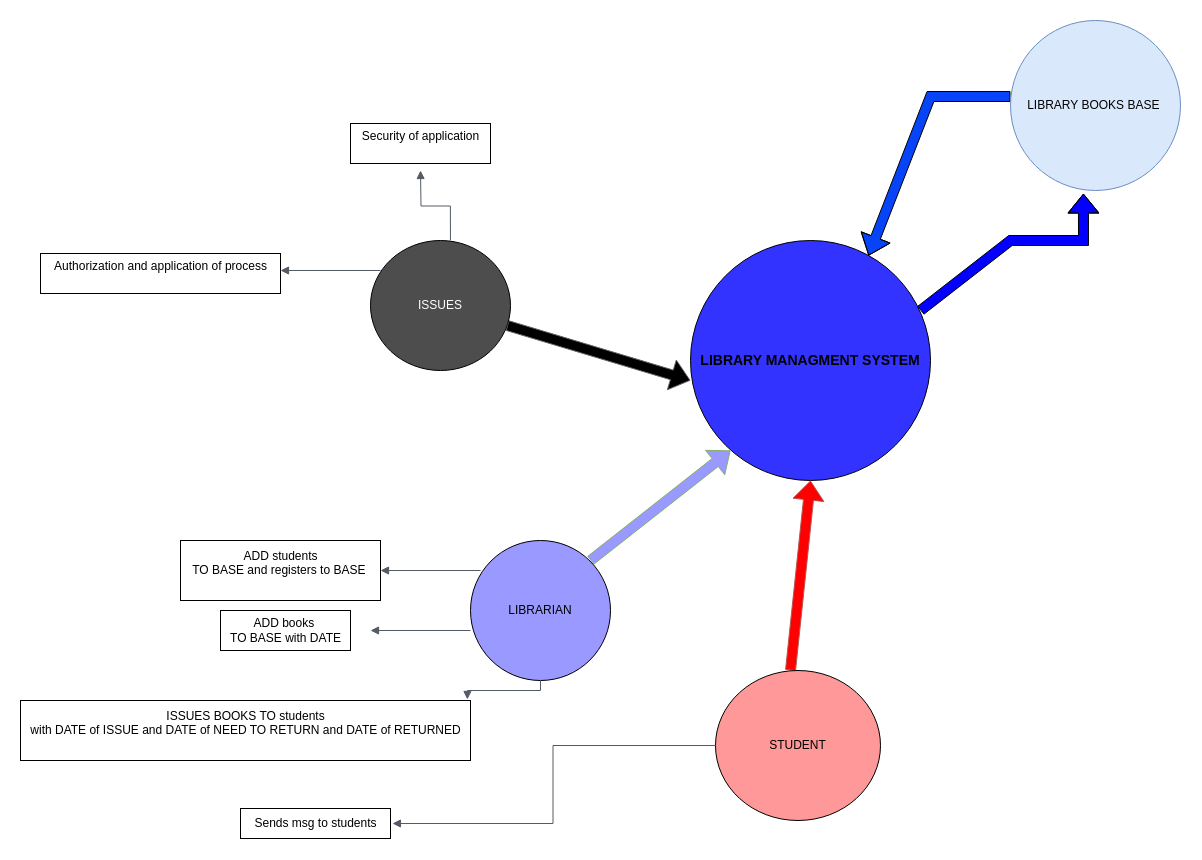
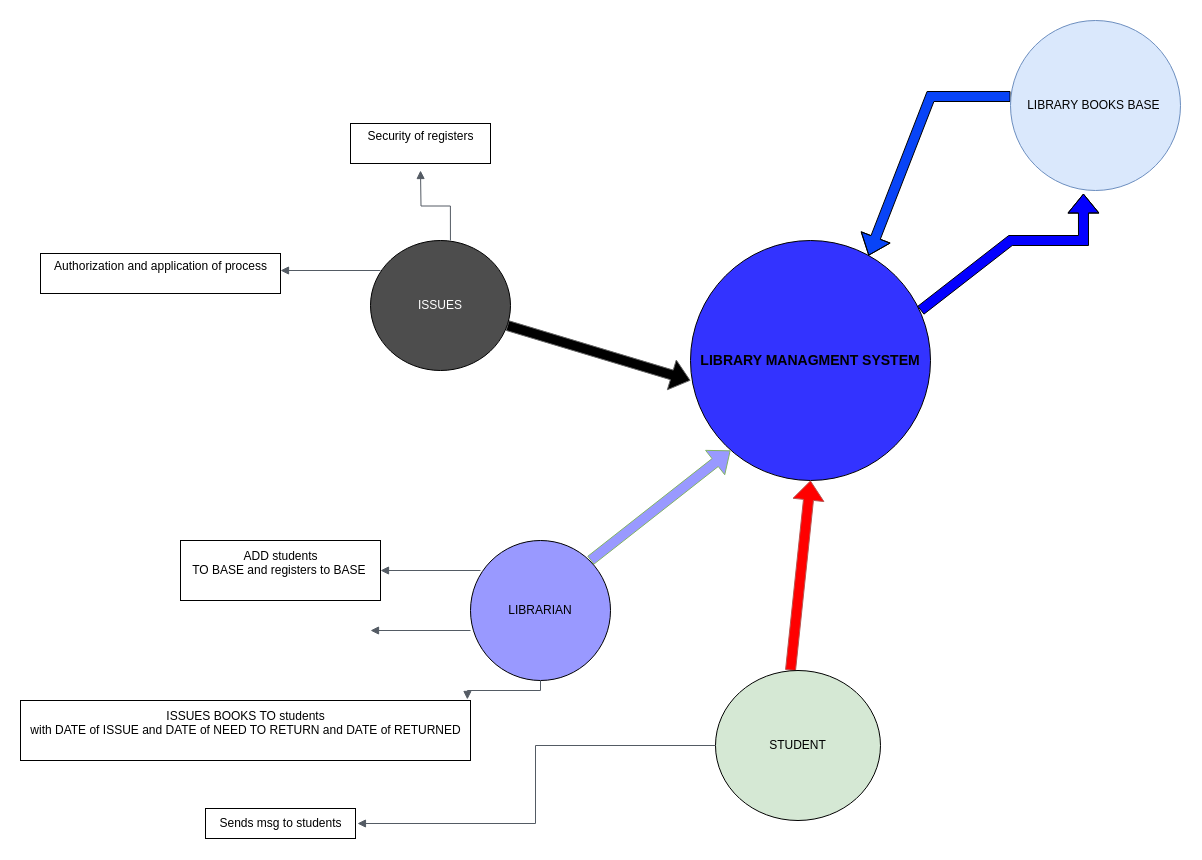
- <mxCell id="13" value="Security of application&lt;div&gt;&lt;br&gt;&lt;/div&gt;" style="text;html=1;align=center;verticalAlign=middle;resizable=0;points=[];autosize=1;strokeColor=default;fillColor=none;" vertex="1" parent="1"><mxGeometry y="123" width="140" height="40" as="geometry" x="350" /></mxCell>
+ <mxCell id="13" value="Security of registers&lt;div&gt;&lt;br&gt;&lt;/div&gt;" style="text;html=1;align=center;verticalAlign=middle;resizable=0;points=[];autosize=1;strokeColor=default;fillColor=none;" vertex="1" parent="1"><mxGeometry y="123" width="140" height="40" as="geometry" x="350" /></mxCell>
- <mxCell id="19" value="ADD books&amp;nbsp;&lt;div&gt;TO BASE with DATE&lt;/div&gt;" style="text;html=1;align=center;verticalAlign=middle;resizable=0;points=[];autosize=1;strokeColor=default;fillColor=none;" vertex="1" parent="1"><mxGeometry x="220" y="610" width="130" height="40" as="geometry" /></mxCell>
- <mxCell id="10" value="STUDENT" style="ellipse;whiteSpace=wrap;html=1;fillColor=#FF9999;" vertex="1" parent="1"><mxGeometry x="715" y="670" width="165" height="150" as="geometry" /></mxCell>
+ <mxCell id="10" value="STUDENT" style="ellipse;whiteSpace=wrap;html=1;fillColor=#d5e8d4;" vertex="1" parent="1"><mxGeometry x="715" y="670" width="165" height="150" as="geometry" /></mxCell>
- <mxCell id="23" value="Sends msg to students" style="text;html=1;align=center;verticalAlign=middle;resizable=0;points=[];autosize=1;strokeColor=default;fillColor=none;" vertex="1" parent="1"><mxGeometry x="240" y="808" width="150" height="30" as="geometry" /></mxCell>
+ <mxCell id="23" value="Sends msg to students" style="text;html=1;align=center;verticalAlign=middle;resizable=0;points=[];autosize=1;strokeColor=default;fillColor=none;" vertex="1" parent="1"><mxGeometry x="205" y="808" width="150" height="30" as="geometry" /></mxCell>
